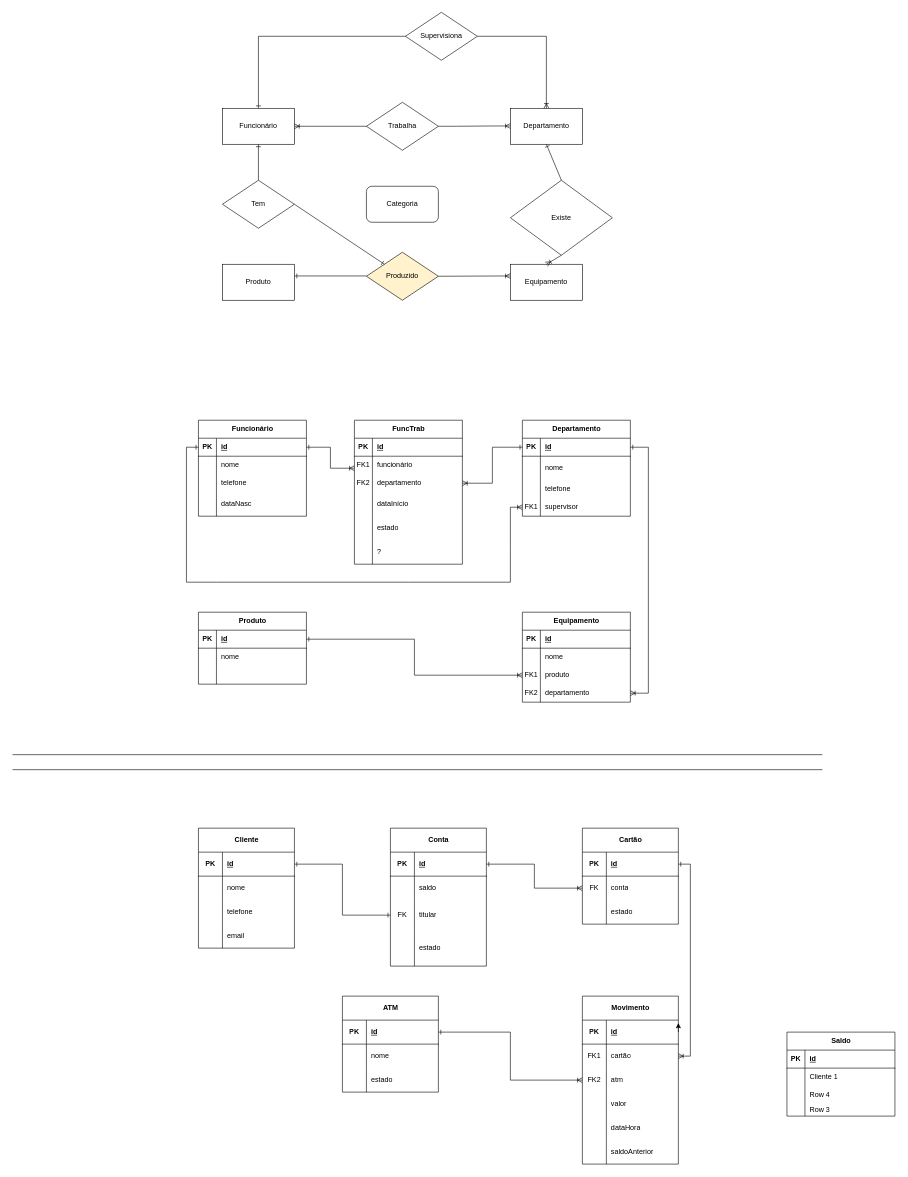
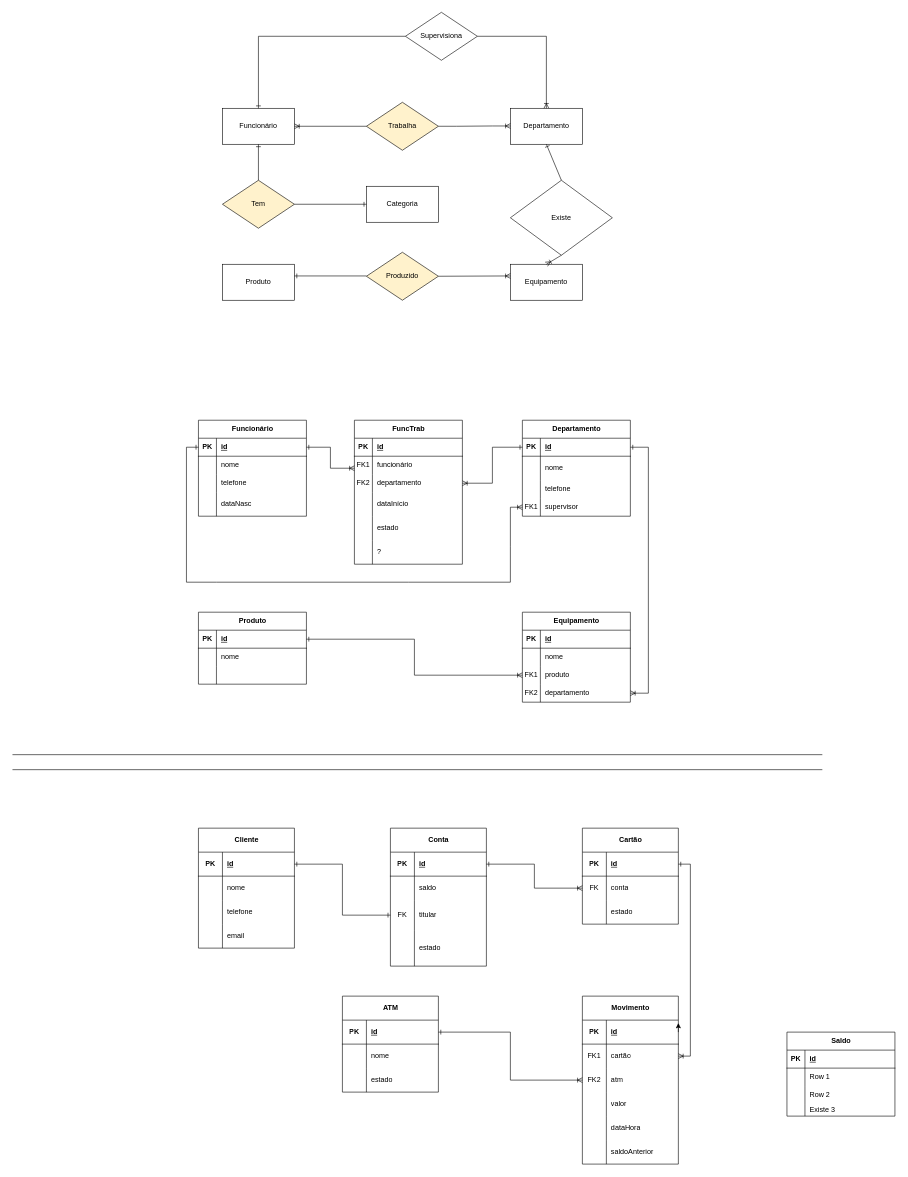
- <mxCell id="7" value="Trabalha" style="rhombus;whiteSpace=wrap;html=1;" vertex="1" parent="1"><mxGeometry x="610" y="170" width="120" height="80" as="geometry" /></mxCell>
+ <mxCell id="7" value="Trabalha" style="rhombus;whiteSpace=wrap;html=1;fillColor=#fff2cc;" vertex="1" parent="1"><mxGeometry x="610" y="170" width="120" height="80" as="geometry" /></mxCell>
- <mxCell id="18" value="Tem" style="rhombus;whiteSpace=wrap;html=1;" vertex="1" parent="1"><mxGeometry x="370" y="300" width="120" height="80" as="geometry" /></mxCell>
+ <mxCell id="18" value="Tem" style="rhombus;whiteSpace=wrap;html=1;fillColor=#fff2cc;" vertex="1" parent="1"><mxGeometry x="370" y="300" width="120" height="80" as="geometry" /></mxCell>
- <mxCell id="19" value="Categoria" style="whiteSpace=wrap;html=1;rounded=1;" vertex="1" parent="1"><mxGeometry x="610" y="310" width="120" height="60" as="geometry" /></mxCell>
+ <mxCell id="19" value="Categoria" style="rounded=0;whiteSpace=wrap;html=1;" vertex="1" parent="1"><mxGeometry x="610" y="310" width="120" height="60" as="geometry" /></mxCell>
- <mxCell id="21" value="" style="fontSize=12;html=1;endArrow=ERone;rounded=0;endFill=0;exitX=1;exitY=0.5;exitDx=0;exitDy=0;" edge="1" parent="1" source="18" target="8"><mxGeometry width="100" height="100" relative="1" as="geometry"><mxPoint x="610" y="280" as="sourcePoint" /><mxPoint x="590" y="230" as="targetPoint" /></mxGeometry></mxCell>
+ <mxCell id="21" value="" style="fontSize=12;html=1;endArrow=ERone;rounded=0;endFill=0;exitX=1;exitY=0.5;exitDx=0;exitDy=0;entryX=0;entryY=0.5;entryDx=0;entryDy=0;" edge="1" parent="1" source="18" target="19"><mxGeometry width="100" height="100" relative="1" as="geometry"><mxPoint x="610" y="280" as="sourcePoint" /><mxPoint x="590" y="230" as="targetPoint" /></mxGeometry></mxCell>
- <mxCell id="114" value="Cliente 1" style="shape=partialRectangle;connectable=0;fillColor=none;top=0;left=0;bottom=0;right=0;align=left;spacingLeft=6;overflow=hidden;whiteSpace=wrap;html=1;" vertex="1" parent="112"><mxGeometry x="30" width="150" height="30" as="geometry"><mxRectangle width="150" height="30" as="alternateBounds" /></mxGeometry></mxCell>
+ <mxCell id="114" value="Row 1" style="shape=partialRectangle;connectable=0;fillColor=none;top=0;left=0;bottom=0;right=0;align=left;spacingLeft=6;overflow=hidden;whiteSpace=wrap;html=1;" vertex="1" parent="112"><mxGeometry x="30" width="150" height="30" as="geometry"><mxRectangle width="150" height="30" as="alternateBounds" /></mxGeometry></mxCell>
- <mxCell id="117" value="Row 4" style="shape=partialRectangle;connectable=0;fillColor=none;top=0;left=0;bottom=0;right=0;align=left;spacingLeft=6;overflow=hidden;whiteSpace=wrap;html=1;" vertex="1" parent="115"><mxGeometry x="30" width="150" height="30" as="geometry"><mxRectangle width="150" height="30" as="alternateBounds" /></mxGeometry></mxCell>
+ <mxCell id="117" value="Row 2" style="shape=partialRectangle;connectable=0;fillColor=none;top=0;left=0;bottom=0;right=0;align=left;spacingLeft=6;overflow=hidden;whiteSpace=wrap;html=1;" vertex="1" parent="115"><mxGeometry x="30" width="150" height="30" as="geometry"><mxRectangle width="150" height="30" as="alternateBounds" /></mxGeometry></mxCell>
- <mxCell id="120" value="Row 3" style="shape=partialRectangle;connectable=0;fillColor=none;top=0;left=0;bottom=0;right=0;align=left;spacingLeft=6;overflow=hidden;whiteSpace=wrap;html=1;" vertex="1" parent="118"><mxGeometry x="30" width="150" height="20" as="geometry"><mxRectangle width="150" height="20" as="alternateBounds" /></mxGeometry></mxCell>
+ <mxCell id="120" value="Existe 3" style="shape=partialRectangle;connectable=0;fillColor=none;top=0;left=0;bottom=0;right=0;align=left;spacingLeft=6;overflow=hidden;whiteSpace=wrap;html=1;" vertex="1" parent="118"><mxGeometry x="30" width="150" height="20" as="geometry"><mxRectangle width="150" height="20" as="alternateBounds" /></mxGeometry></mxCell>
